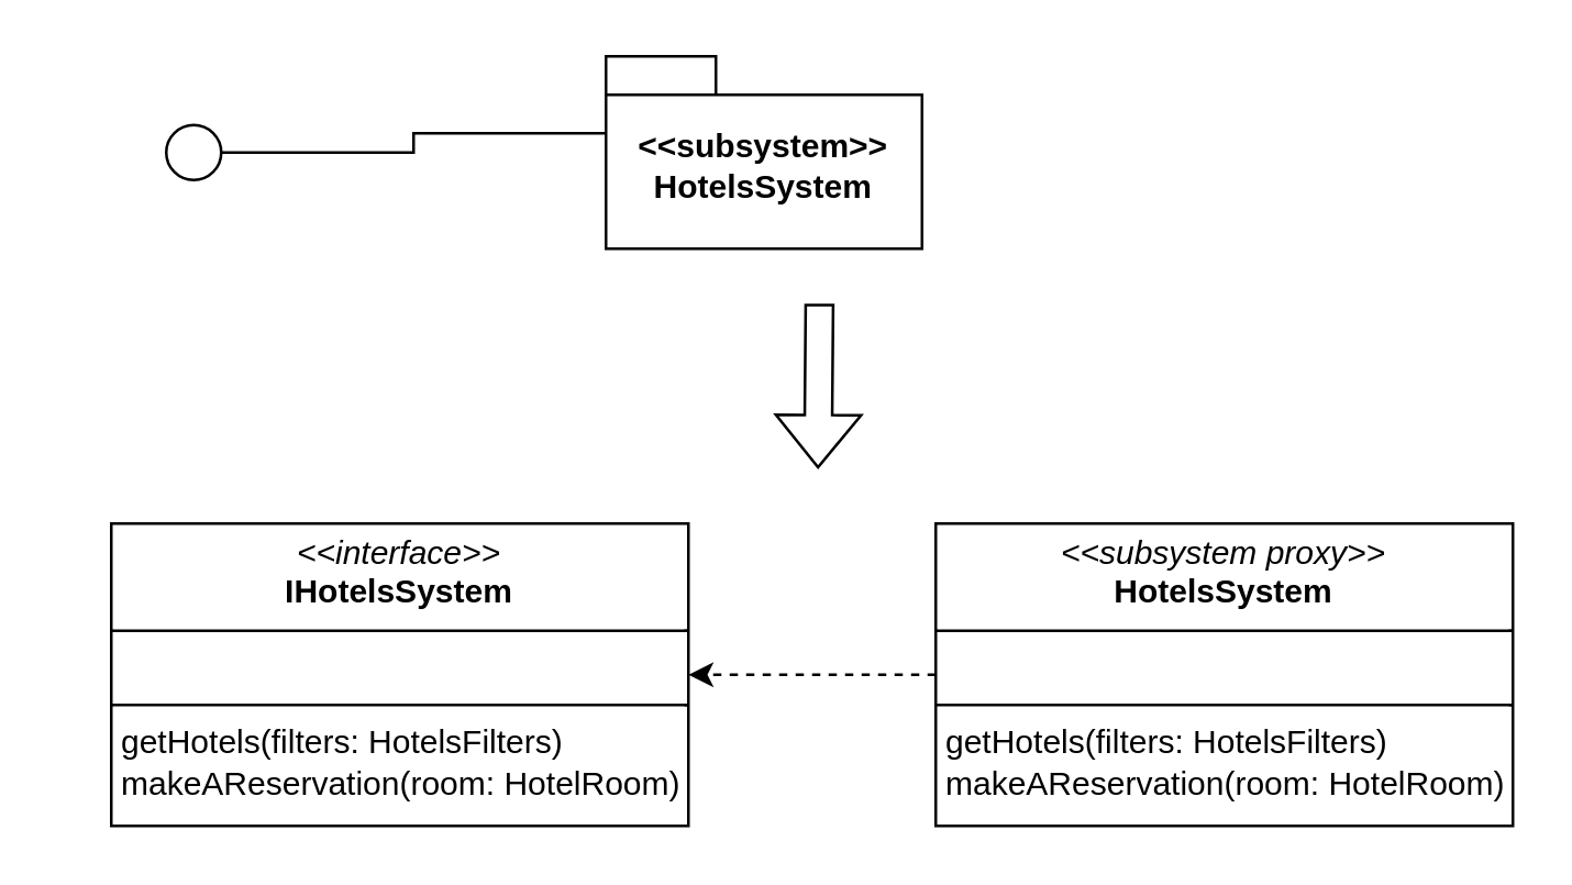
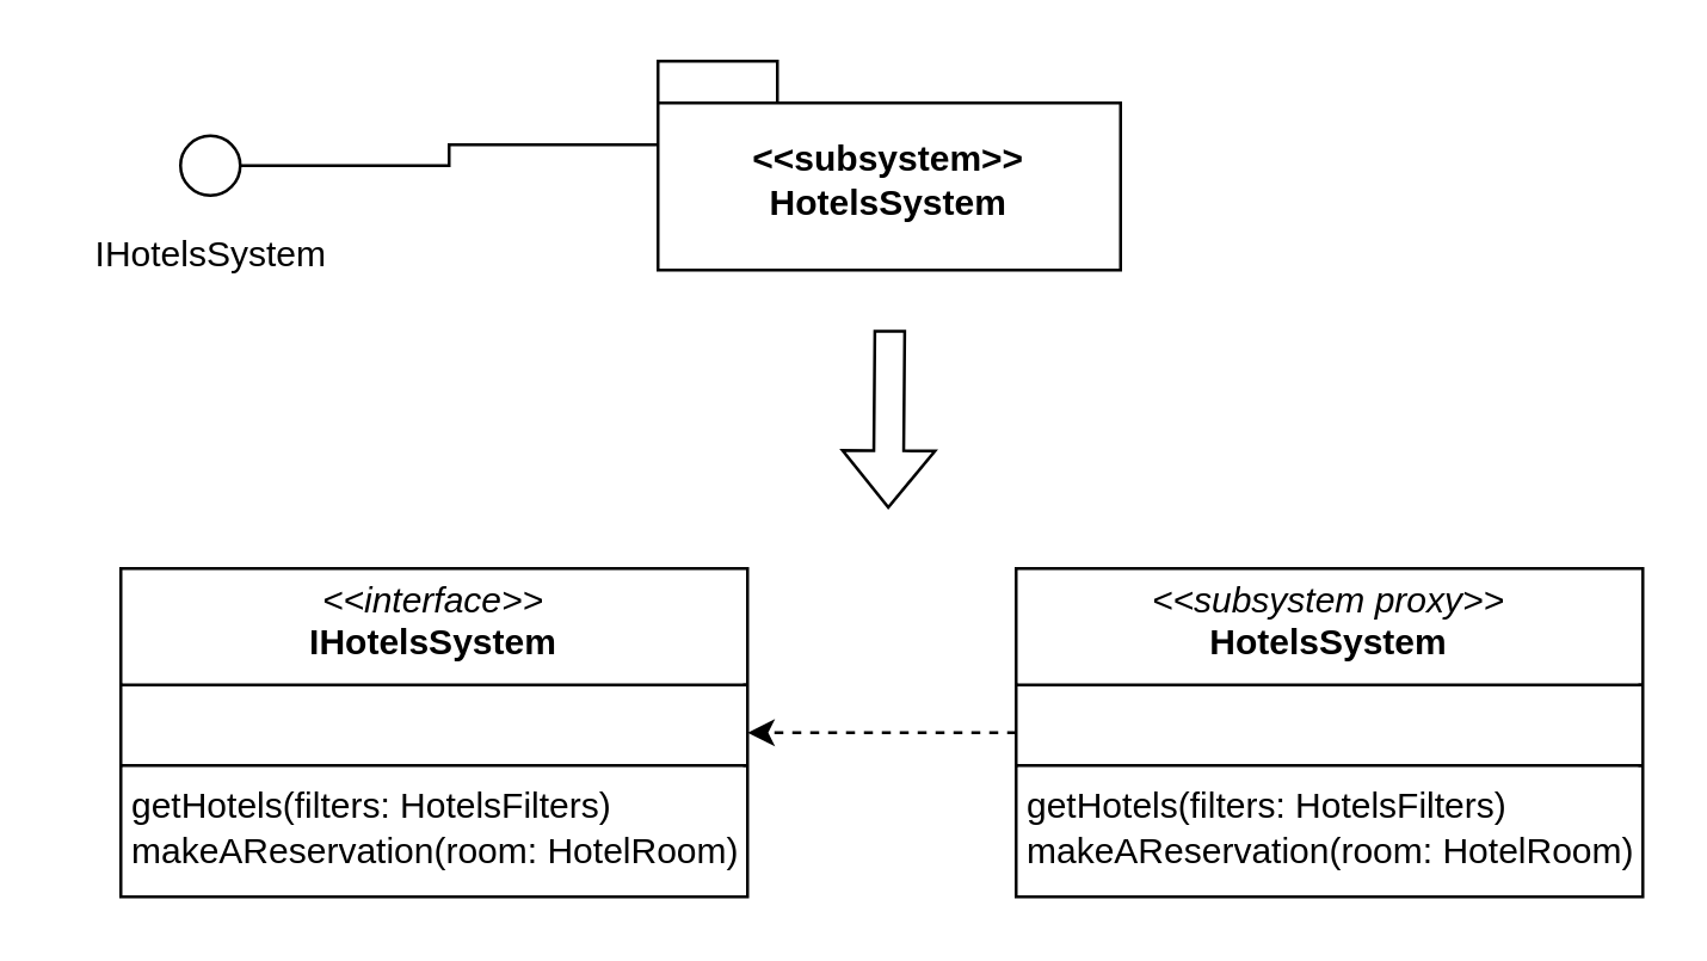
- <mxCell id="3" value="&lt;span id=&quot;selected_text&quot;&gt;&lt;/span&gt;&lt;span id=&quot;selected_text&quot;&gt;&lt;/span&gt;&amp;lt;&amp;lt;subsystem&amp;gt;&amp;gt;&lt;div&gt;HotelsSystem&lt;/div&gt;" style="shape=folder;fontStyle=1;spacingTop=10;tabWidth=40;tabHeight=14;tabPosition=left;html=1;whiteSpace=wrap;" vertex="1" parent="1"><mxGeometry x="220" y="20" width="115" height="70" as="geometry" /></mxCell>
+ <mxCell id="3" value="&lt;span id=&quot;selected_text&quot;&gt;&lt;/span&gt;&lt;span id=&quot;selected_text&quot;&gt;&lt;/span&gt;&amp;lt;&amp;lt;subsystem&amp;gt;&amp;gt;&lt;div&gt;HotelsSystem&lt;/div&gt;" style="shape=folder;fontStyle=1;spacingTop=10;tabWidth=40;tabHeight=14;tabPosition=left;html=1;whiteSpace=wrap;" vertex="1" parent="1"><mxGeometry x="220" y="20" width="155" height="70" as="geometry" /></mxCell>
+ <mxCell id="6" value="&lt;span id=&quot;selected_text&quot;&gt;&lt;/span&gt;IHotelsSystem" style="text;html=1;align=center;verticalAlign=middle;resizable=0;points=[];autosize=1;strokeColor=none;fillColor=none;" vertex="1" parent="1"><mxGeometry x="20" y="70" width="100" height="30" as="geometry" /></mxCell>
